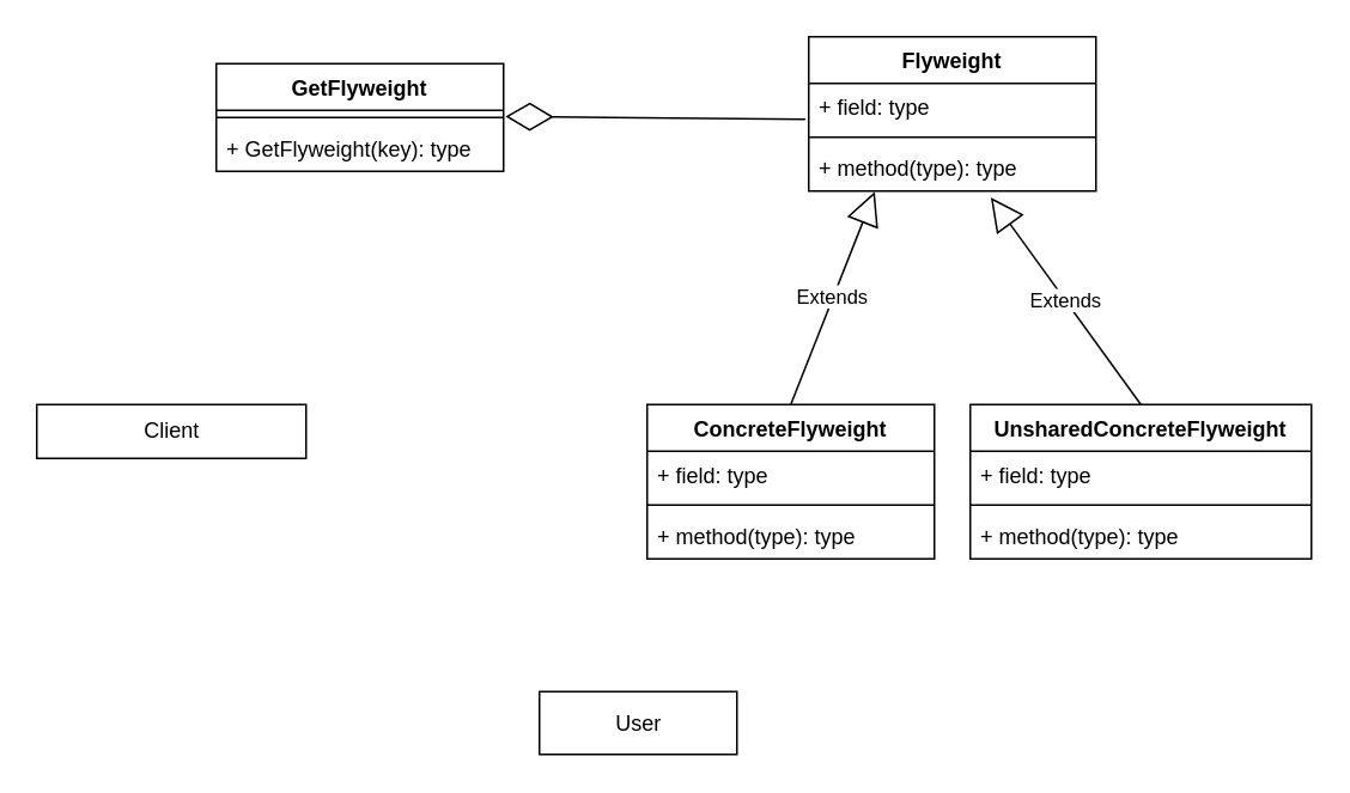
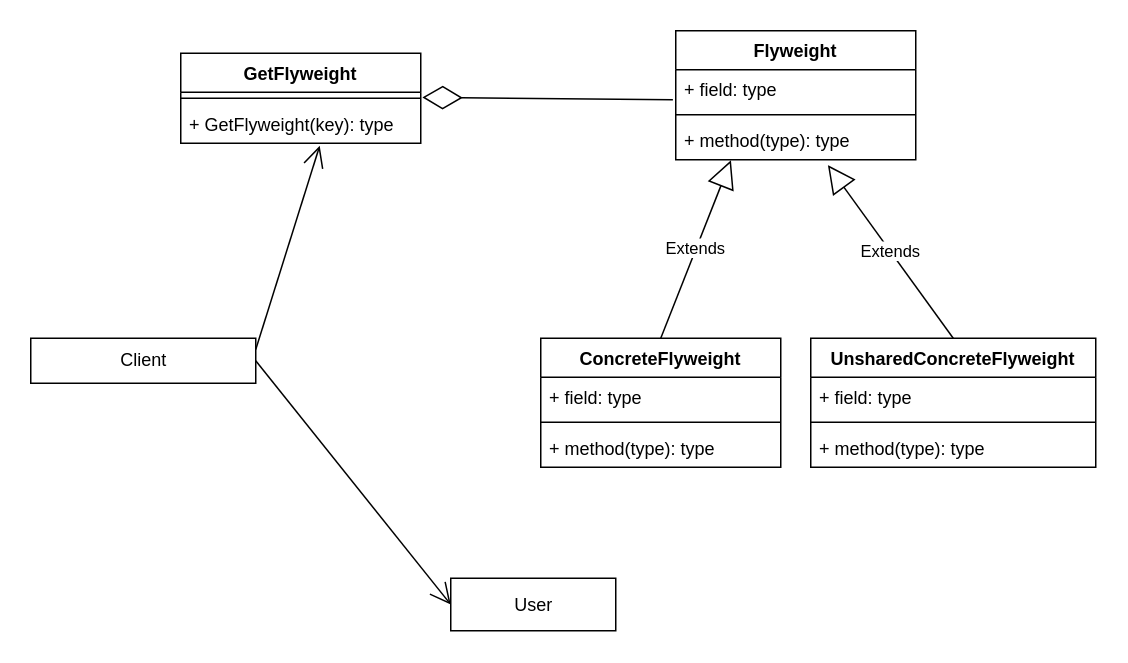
+ <mxCell id="22" value="" style="endArrow=open;endFill=1;endSize=12;html=1;entryX=0.579;entryY=1.065;entryDx=0;entryDy=0;entryPerimeter=0;exitX=1;exitY=0.25;exitDx=0;exitDy=0;" edge="1" parent="1" source="20" target="4"><mxGeometry width="160" relative="1" as="geometry"><mxPoint x="100" y="245" as="sourcePoint" /><mxPoint x="260" y="245" as="targetPoint" /></mxGeometry></mxCell>
+ <mxCell id="23" value="" style="endArrow=open;endFill=1;endSize=12;html=1;entryX=0;entryY=0.5;entryDx=0;entryDy=0;exitX=1;exitY=0.5;exitDx=0;exitDy=0;" edge="1" parent="1" source="20" target="21"><mxGeometry width="160" relative="1" as="geometry"><mxPoint x="120" y="255" as="sourcePoint" /><mxPoint x="280" y="255" as="targetPoint" /></mxGeometry></mxCell>
